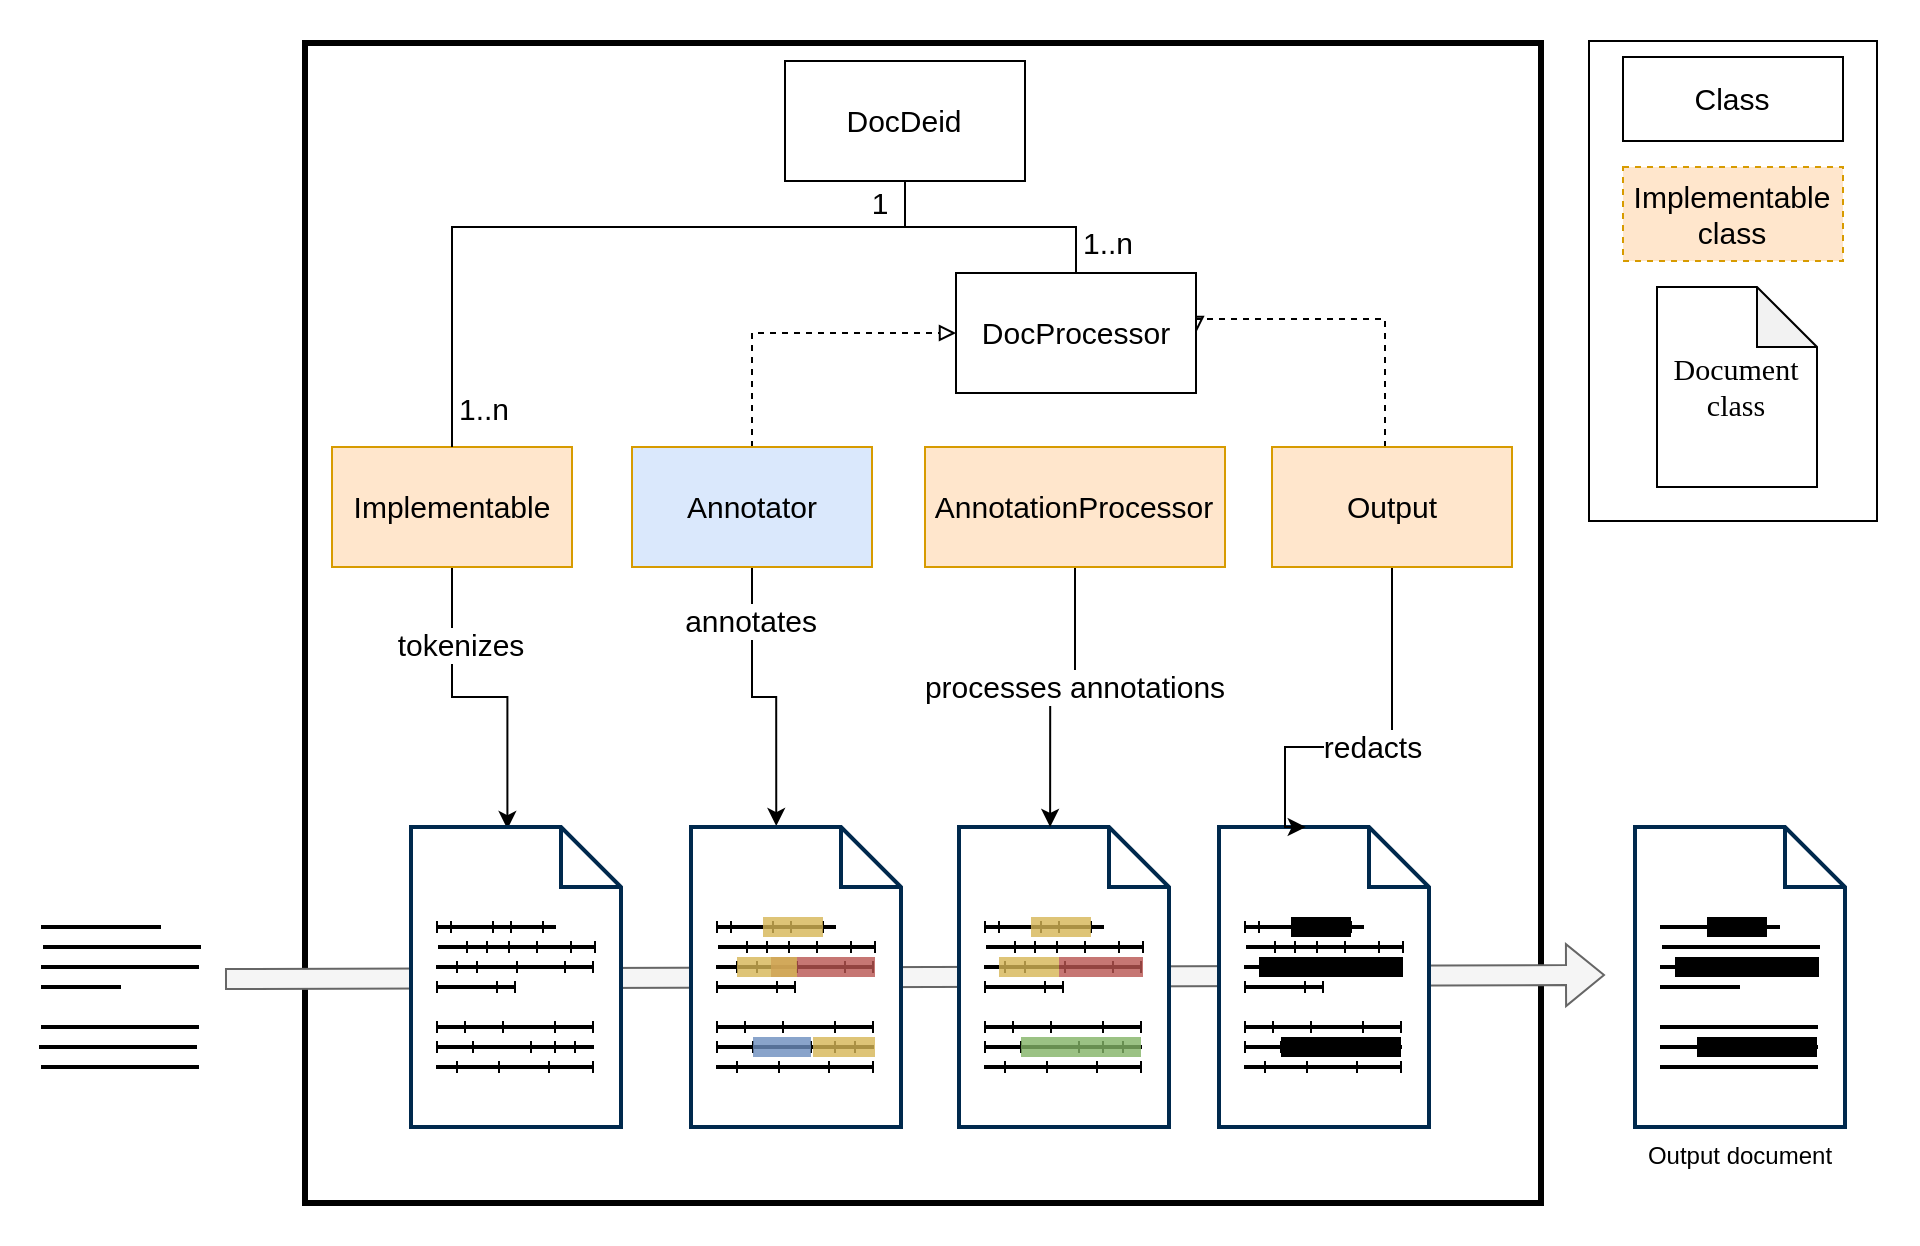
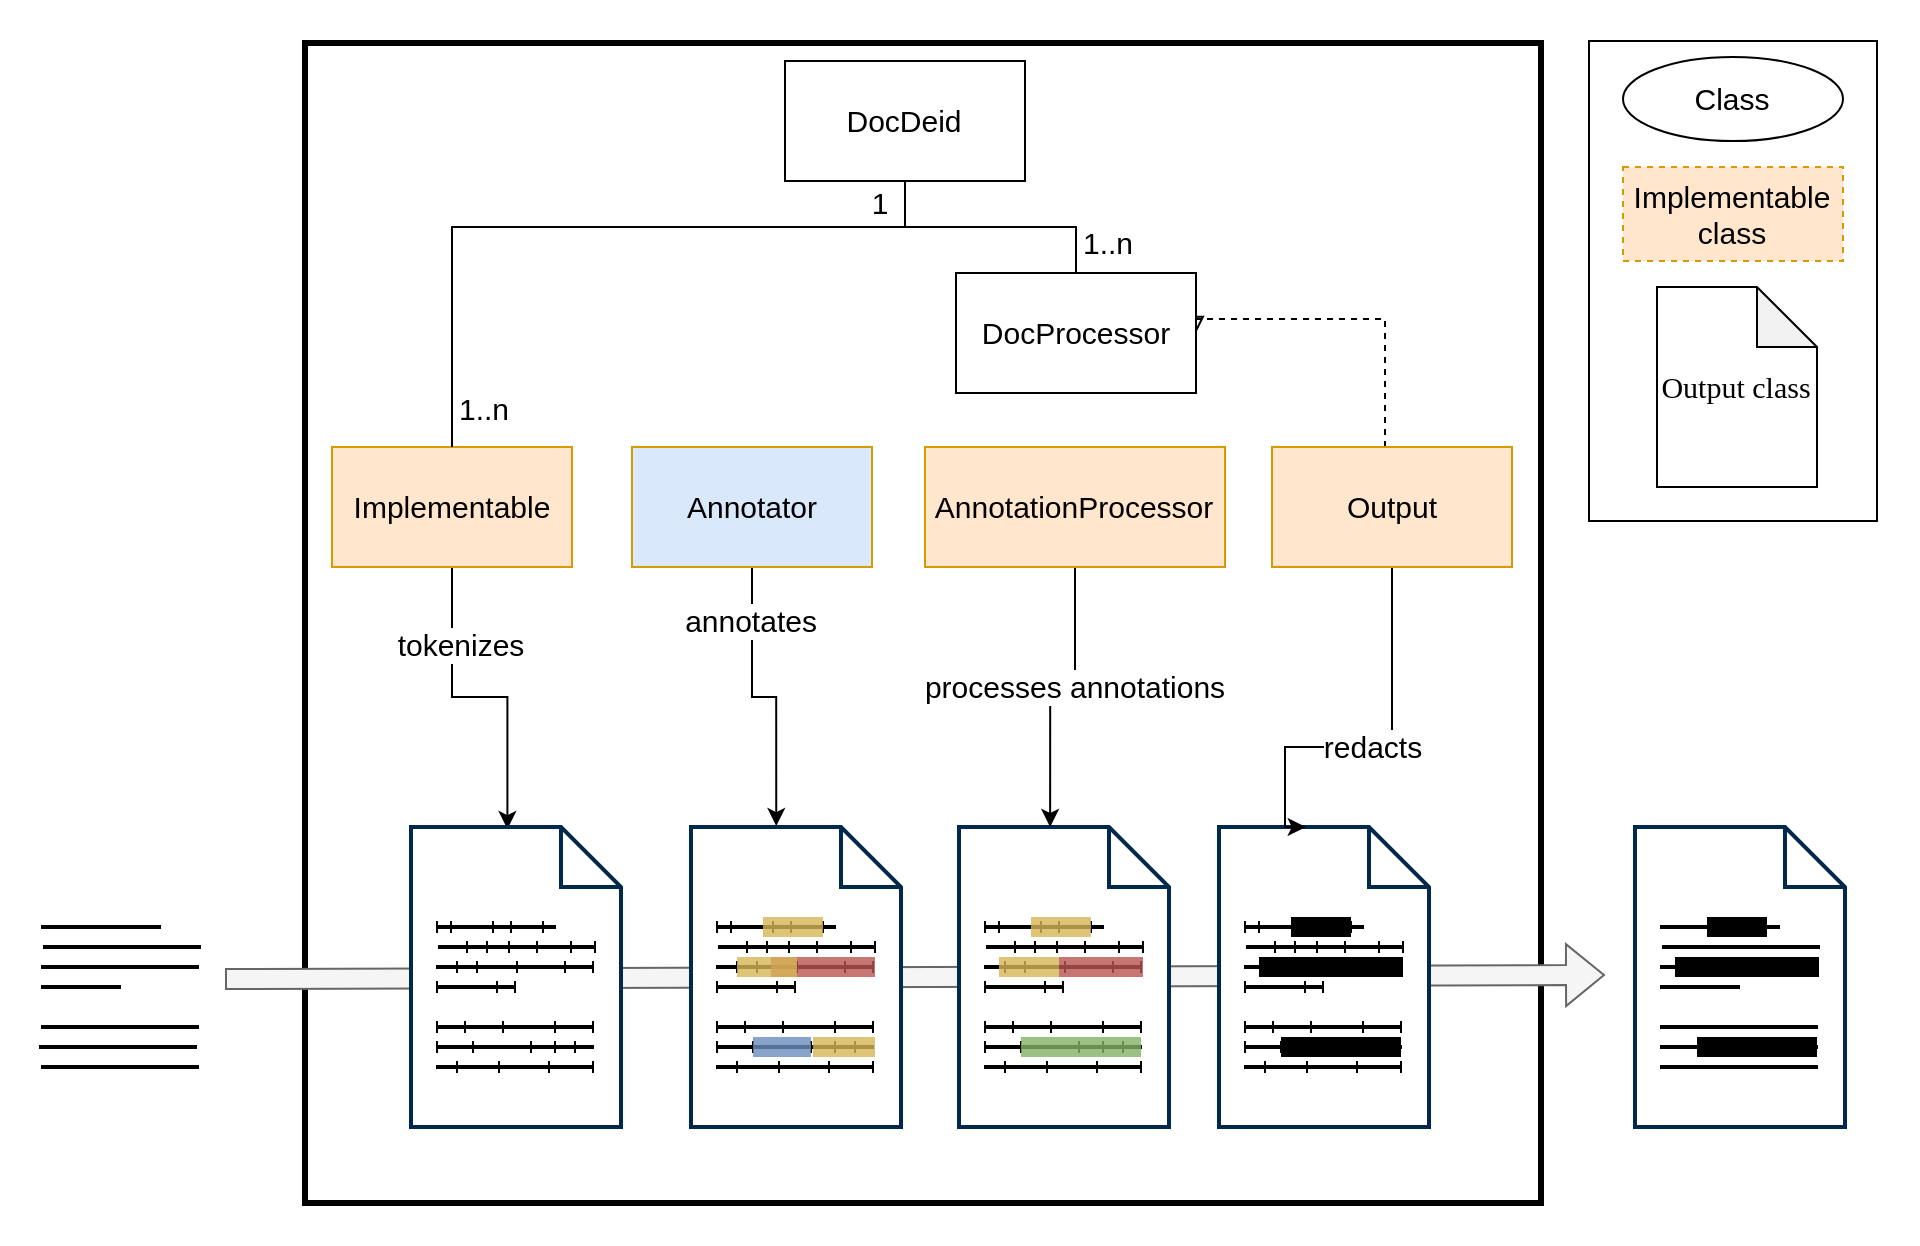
- <mxCell id="245" value="Class" style="rounded=0;whiteSpace=wrap;html=1;fontSize=15;" vertex="1" parent="1"><mxGeometry x="811" y="28" width="110" height="42" as="geometry" /></mxCell>
+ <mxCell id="245" value="Class" style="ellipse;whiteSpace=wrap;html=1;fontSize=15;" vertex="1" parent="1"><mxGeometry x="811" y="28" width="110" height="42" as="geometry" /></mxCell>
- <mxCell id="137" style="edgeStyle=orthogonalEdgeStyle;rounded=0;orthogonalLoop=1;jettySize=auto;html=1;exitX=0.5;exitY=0;exitDx=0;exitDy=0;entryX=0;entryY=0.5;entryDx=0;entryDy=0;fontSize=15;endArrow=block;dashed=1;endFill=0;" edge="1" parent="1" source="138" target="146"><mxGeometry relative="1" as="geometry" /></mxCell>
- <mxCell id="246" value="Document class" style="shape=note;whiteSpace=wrap;html=1;backgroundOutline=1;darkOpacity=0.05;strokeWidth=1;fontFamily=Lucida Console;fontSize=15;" vertex="1" parent="1"><mxGeometry x="828" y="143" width="80" height="100" as="geometry" /></mxCell>
+ <mxCell id="246" value="Output class" style="shape=note;whiteSpace=wrap;html=1;backgroundOutline=1;darkOpacity=0.05;strokeWidth=1;fontFamily=Lucida Console;fontSize=15;" vertex="1" parent="1"><mxGeometry x="828" y="143" width="80" height="100" as="geometry" /></mxCell>
- <mxCell id="100" value="Output document" style="text;html=1;strokeColor=none;fillColor=none;align=center;verticalAlign=middle;whiteSpace=wrap;rounded=0;" vertex="1" parent="99"><mxGeometry y="150" width="110" height="30" as="geometry" /></mxCell>
